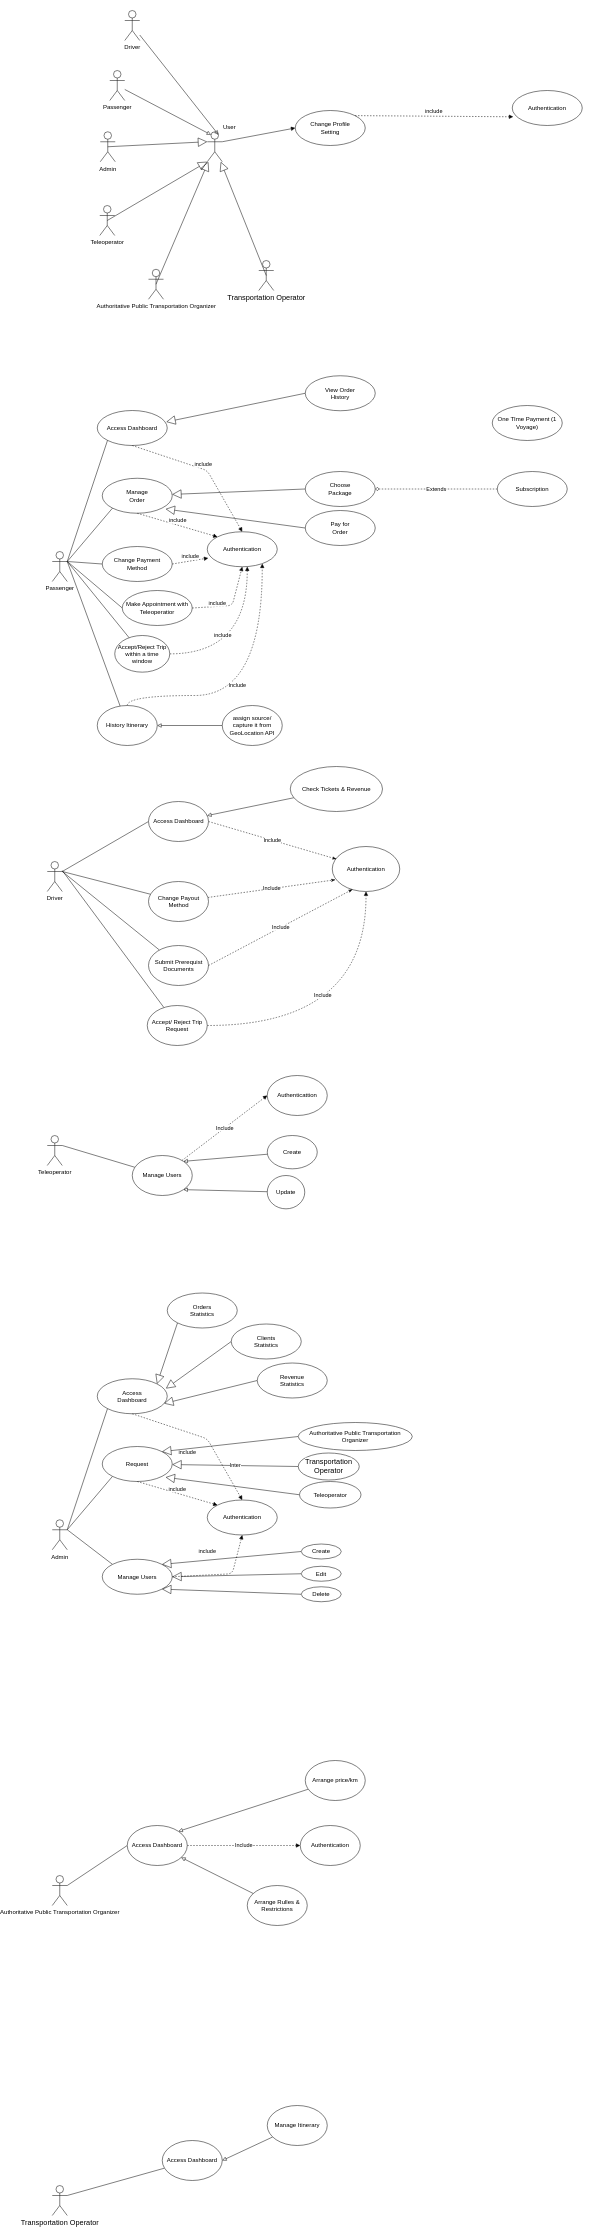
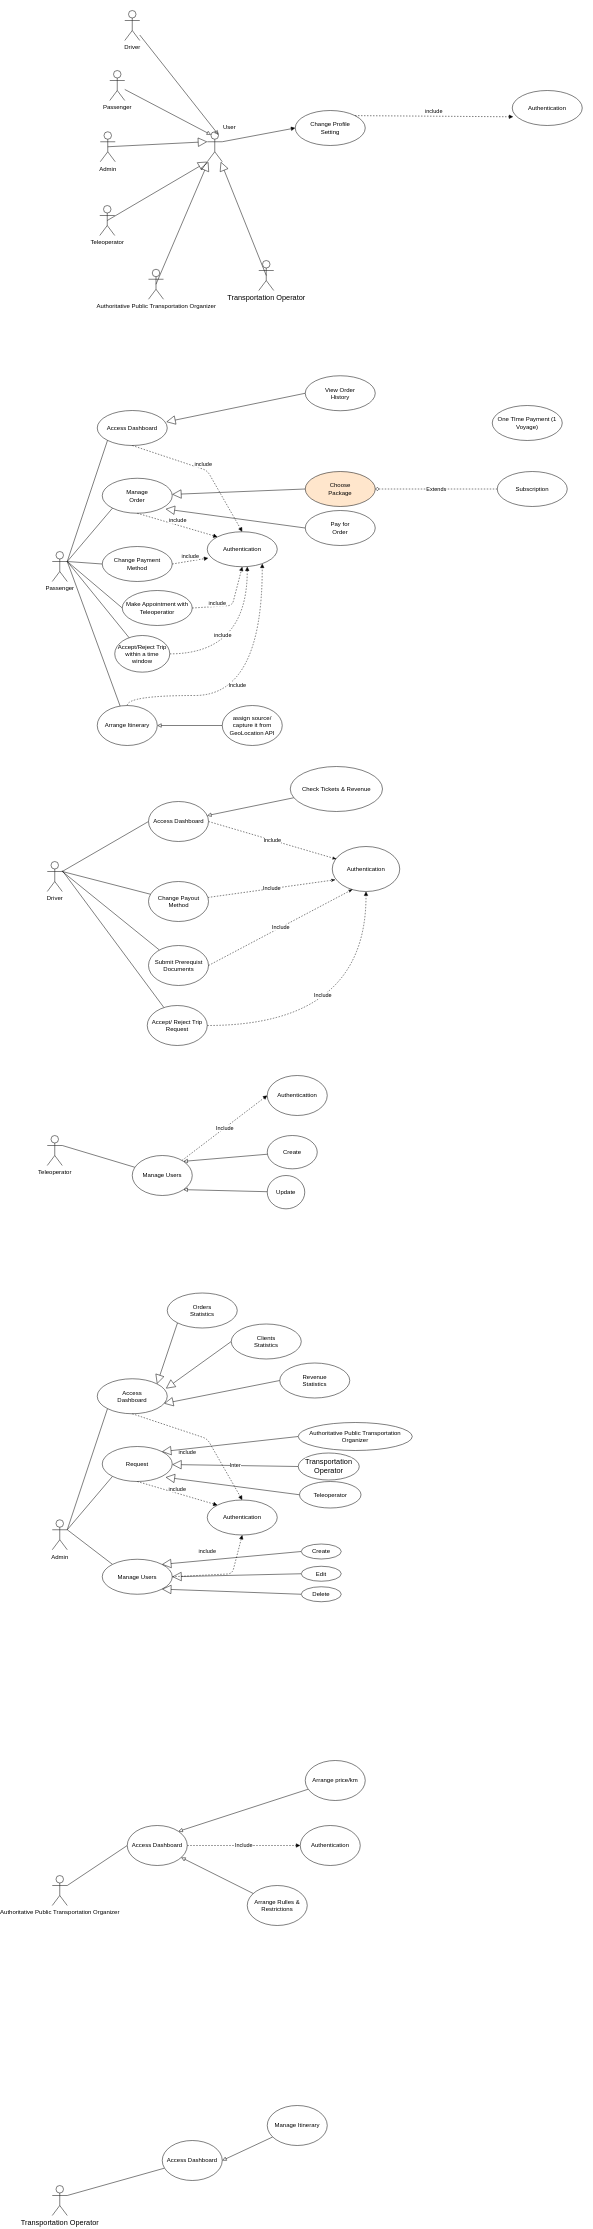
- <mxCell id="19" value="Choose&lt;br&gt;Package" style="ellipse;whiteSpace=wrap;html=1;" parent="1" vertex="1"><mxGeometry x="536" y="942" width="140" height="70" as="geometry" /></mxCell>
+ <mxCell id="19" value="Choose&lt;br&gt;Package" style="ellipse;whiteSpace=wrap;html=1;fillColor=#ffe6cc;" parent="1" vertex="1"><mxGeometry x="536" y="942" width="140" height="70" as="geometry" /></mxCell>
- <mxCell id="54" value="History Itinerary" style="ellipse;whiteSpace=wrap;html=1;" parent="1" vertex="1"><mxGeometry x="120" y="1410" width="120" height="80" as="geometry" /></mxCell>
+ <mxCell id="54" value="Arrange Itinerary" style="ellipse;whiteSpace=wrap;html=1;" parent="1" vertex="1"><mxGeometry x="120" y="1410" width="120" height="80" as="geometry" /></mxCell>
- <mxCell id="80" value="Revenue&lt;br&gt;Statistics" style="ellipse;whiteSpace=wrap;html=1;" parent="1" vertex="1"><mxGeometry x="440" y="2725" width="140" height="70" as="geometry" /></mxCell>
+ <mxCell id="80" value="Revenue&lt;br&gt;Statistics" style="ellipse;whiteSpace=wrap;html=1;" parent="1" vertex="1"><mxGeometry x="485" y="2725" width="140" height="70" as="geometry" /></mxCell>
